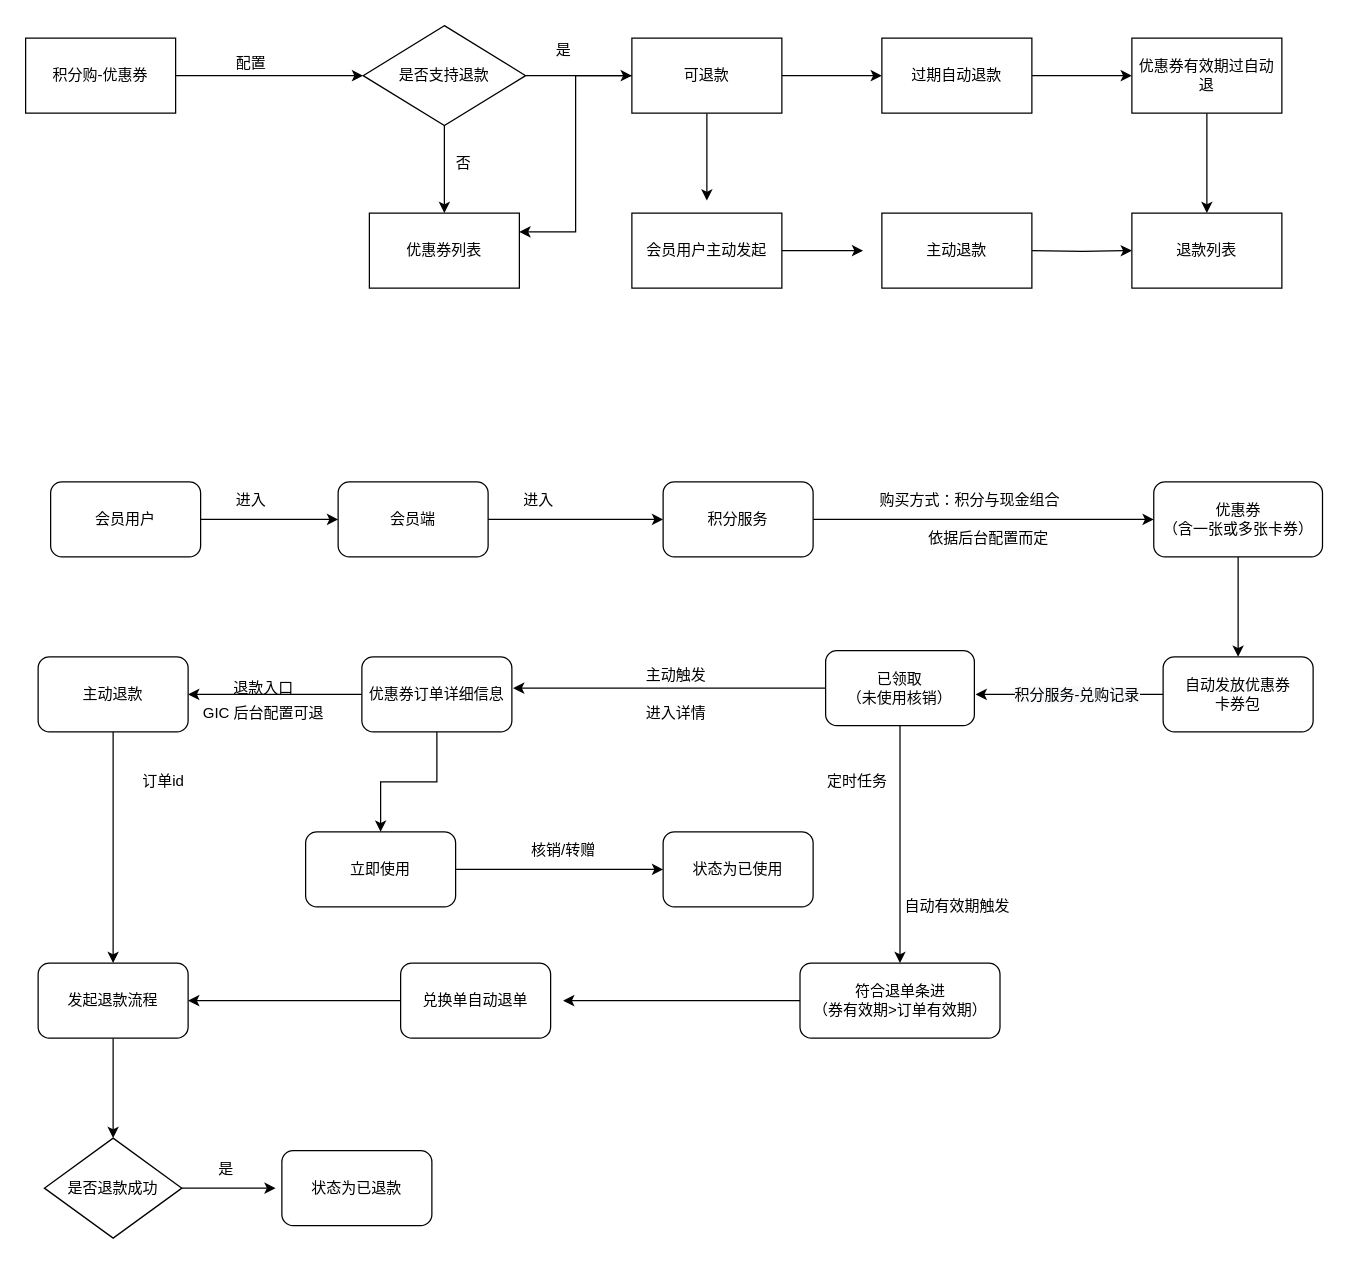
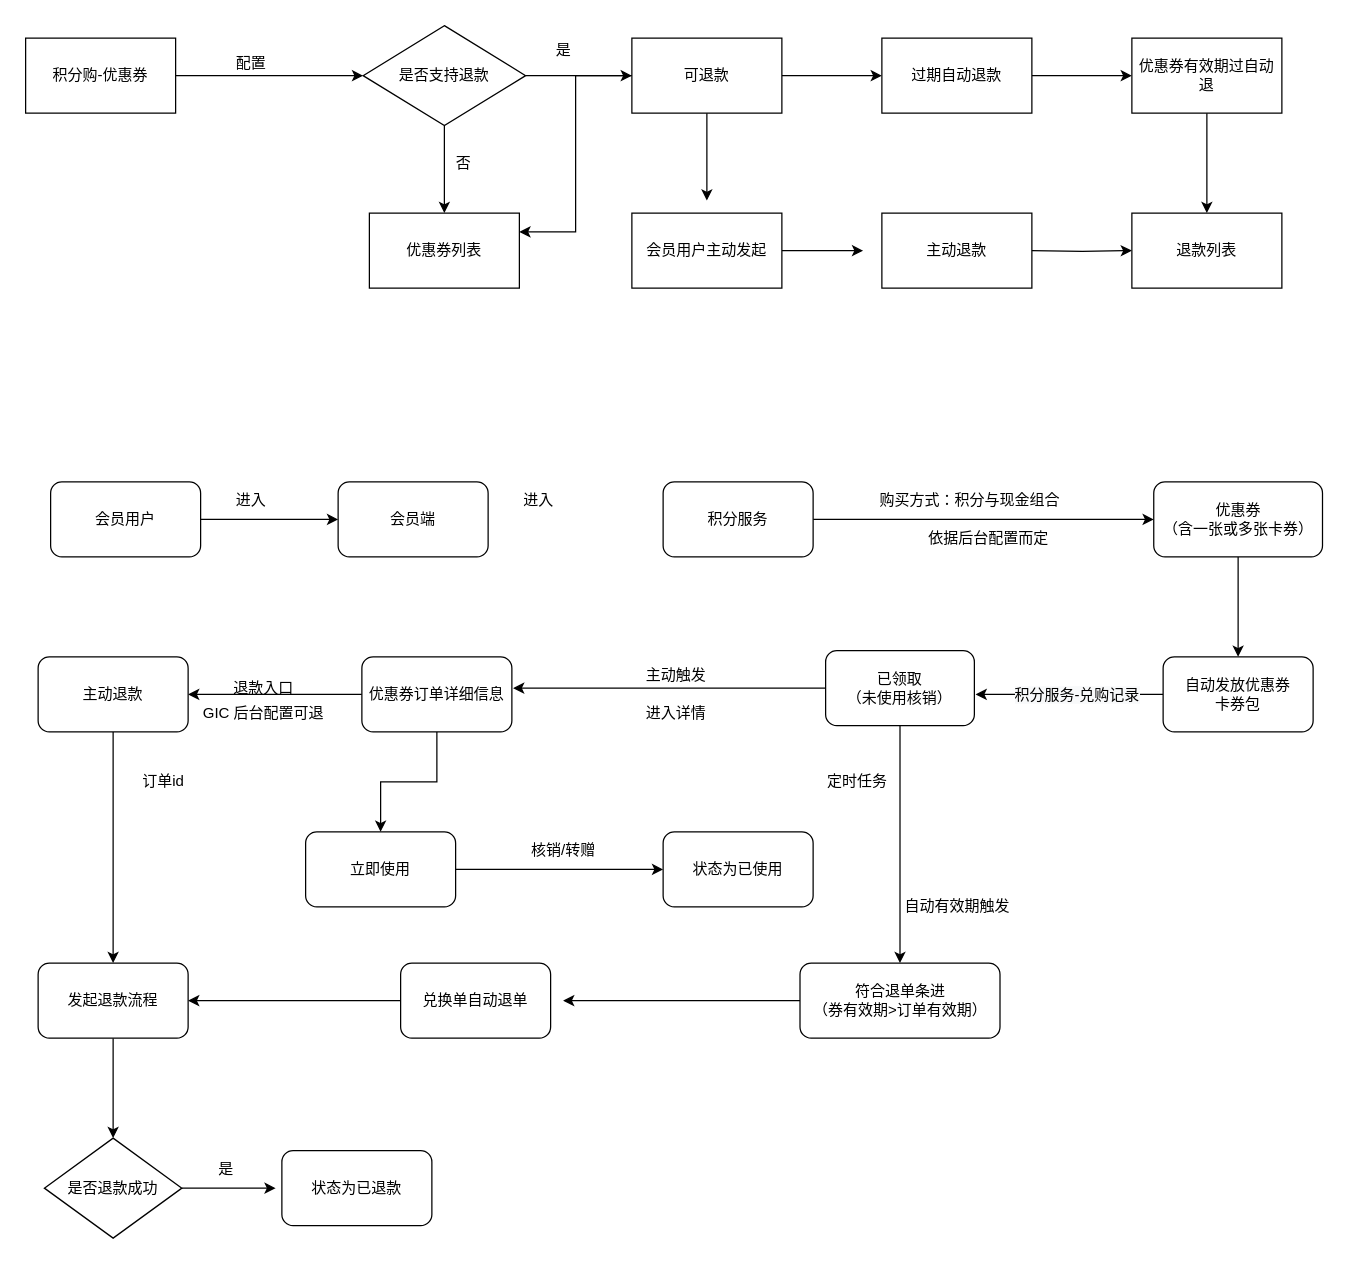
- <mxCell id="22" value="" style="edgeStyle=orthogonalEdgeStyle;rounded=0;orthogonalLoop=1;jettySize=auto;html=1;" edge="1" parent="1" source="23" target="27"><mxGeometry relative="1" as="geometry" /></mxCell>
